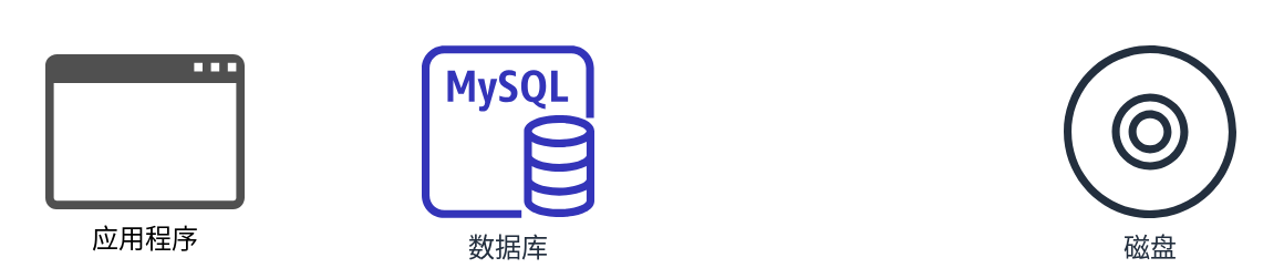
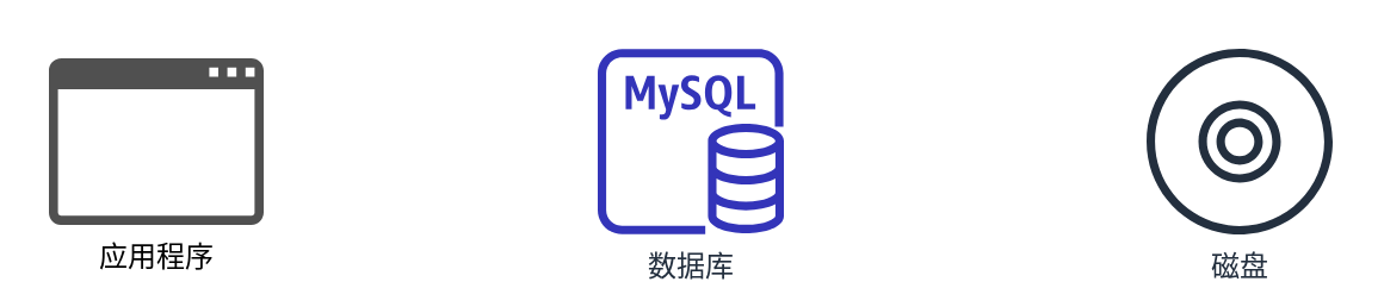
- <mxCell id="3" value="数据库" style="outlineConnect=0;fontColor=#232F3E;gradientColor=none;fillColor=#3334B9;strokeColor=none;dashed=0;verticalLabelPosition=bottom;verticalAlign=top;align=center;html=1;fontSize=12;fontStyle=0;aspect=fixed;pointerEvents=1;shape=mxgraph.aws4.rds_mysql_instance;" vertex="1" parent="1"><mxGeometry x="190" y="20" width="78" height="78" as="geometry" /></mxCell>
+ <mxCell id="3" value="数据库" style="outlineConnect=0;fontColor=#232F3E;gradientColor=none;fillColor=#3334B9;strokeColor=none;dashed=0;verticalLabelPosition=bottom;verticalAlign=top;align=center;html=1;fontSize=12;fontStyle=0;aspect=fixed;pointerEvents=1;shape=mxgraph.aws4.rds_mysql_instance;" vertex="1" parent="1"><mxGeometry x="250" y="20" width="78" height="78" as="geometry" /></mxCell>
